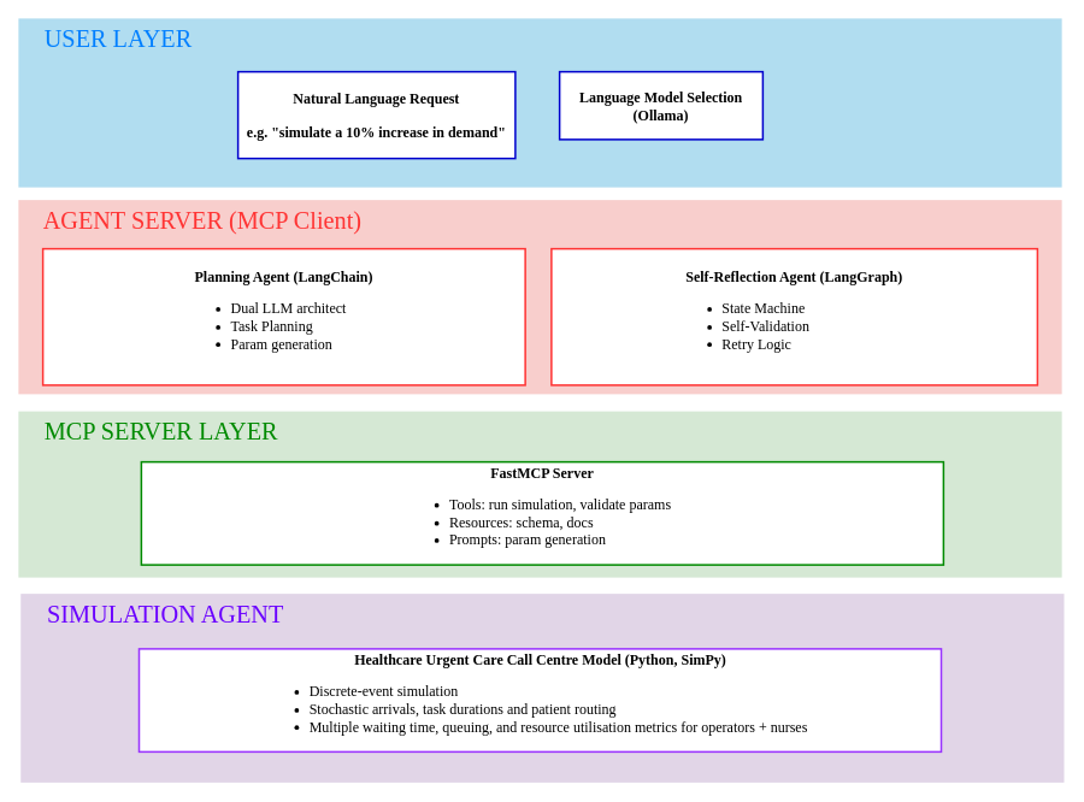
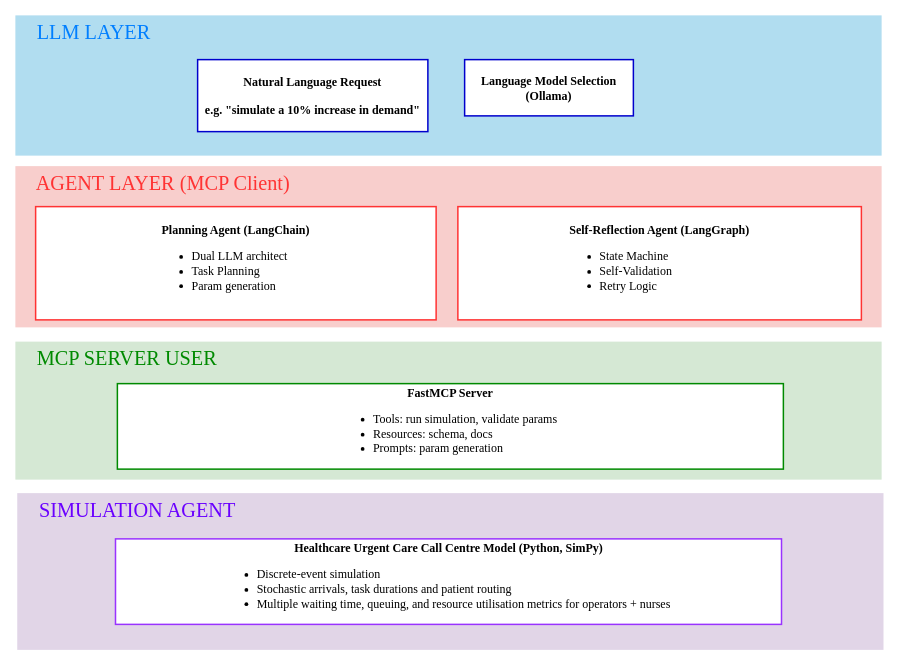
- <mxCell id="2" value="&lt;span style=&quot;color: rgb(0, 127, 255);&quot;&gt;&amp;nbsp; &amp;nbsp; USER LAYER&lt;/span&gt;" style="rounded=0;whiteSpace=wrap;html=1;fontFamily=Tahoma;fontSize=27;fillColor=#b1ddf0;strokeColor=none;align=left;verticalAlign=top;" vertex="1" parent="1"><mxGeometry x="20" y="20" width="1155" height="187" as="geometry" /></mxCell>
+ <mxCell id="2" value="&lt;span style=&quot;color: rgb(0, 127, 255);&quot;&gt;&amp;nbsp; &amp;nbsp; LLM LAYER&lt;/span&gt;" style="rounded=0;whiteSpace=wrap;html=1;fontFamily=Tahoma;fontSize=27;fillColor=#b1ddf0;strokeColor=none;align=left;verticalAlign=top;" vertex="1" parent="1"><mxGeometry x="20" y="20" width="1155" height="187" as="geometry" /></mxCell>
- <mxCell id="5" value="&lt;span style=&quot;color: rgb(255, 51, 51);&quot;&gt;&amp;nbsp; &amp;nbsp; AGENT SERVER (MCP Client)&lt;/span&gt;" style="rounded=0;whiteSpace=wrap;html=1;fontFamily=Tahoma;fontSize=27;fillColor=#f8cecc;strokeColor=none;align=left;verticalAlign=top;" vertex="1" parent="1"><mxGeometry x="20" y="221" width="1155" height="215" as="geometry" /></mxCell>
+ <mxCell id="5" value="&lt;span style=&quot;color: rgb(255, 51, 51);&quot;&gt;&amp;nbsp; &amp;nbsp; AGENT LAYER (MCP Client)&lt;/span&gt;" style="rounded=0;whiteSpace=wrap;html=1;fontFamily=Tahoma;fontSize=27;fillColor=#f8cecc;strokeColor=none;align=left;verticalAlign=top;" vertex="1" parent="1"><mxGeometry x="20" y="221" width="1155" height="215" as="geometry" /></mxCell>
- <mxCell id="8" value="&lt;span style=&quot;color: rgb(0, 138, 0);&quot;&gt;&amp;nbsp; &amp;nbsp; MCP SERVER LAYER&lt;/span&gt;" style="rounded=0;whiteSpace=wrap;html=1;fontFamily=Tahoma;fontSize=27;fillColor=#d5e8d4;strokeColor=none;align=left;verticalAlign=top;" vertex="1" parent="1"><mxGeometry x="20" y="455" width="1155" height="184" as="geometry" /></mxCell>
+ <mxCell id="8" value="&lt;span style=&quot;color: rgb(0, 138, 0);&quot;&gt;&amp;nbsp; &amp;nbsp; MCP SERVER USER&lt;/span&gt;" style="rounded=0;whiteSpace=wrap;html=1;fontFamily=Tahoma;fontSize=27;fillColor=#d5e8d4;strokeColor=none;align=left;verticalAlign=top;" vertex="1" parent="1"><mxGeometry x="20" y="455" width="1155" height="184" as="geometry" /></mxCell>
